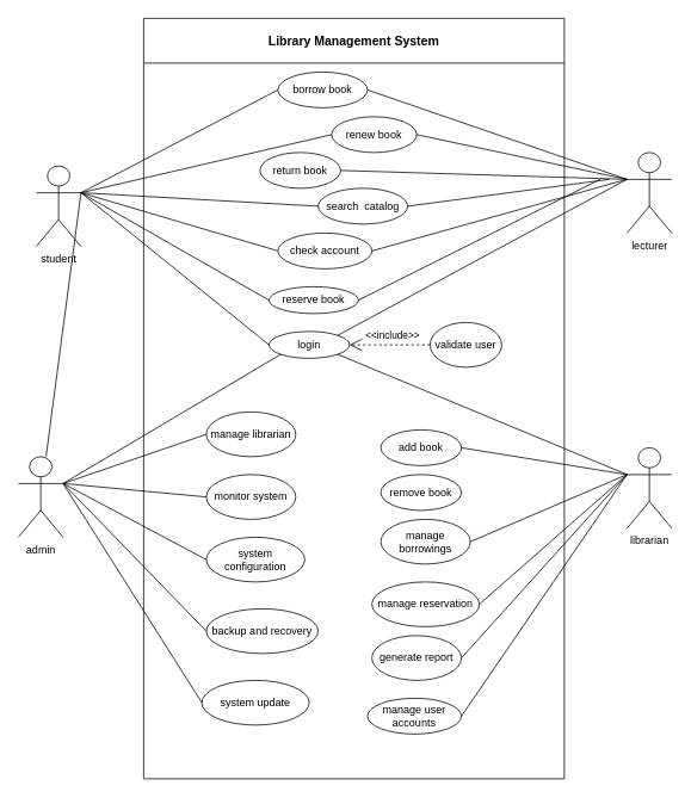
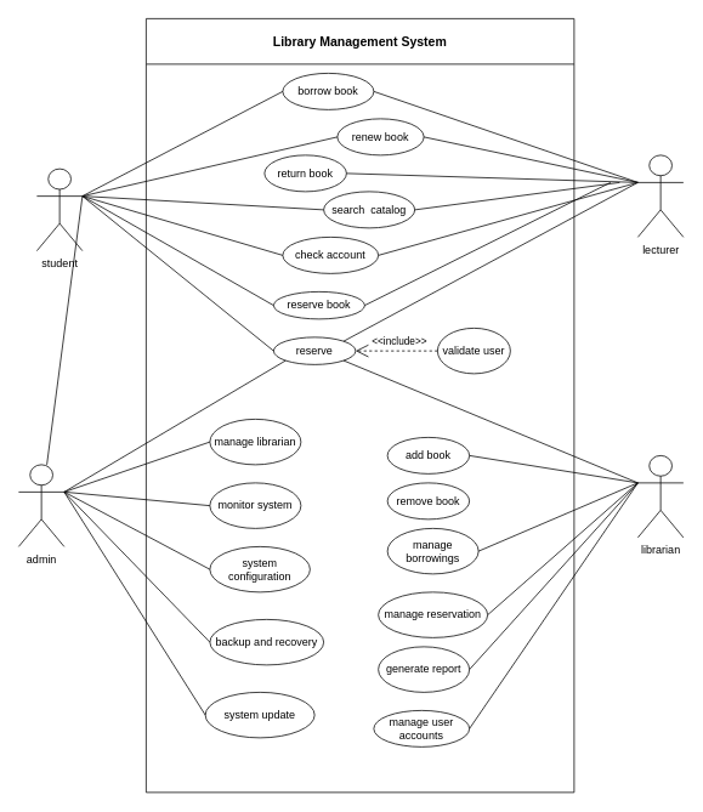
- <mxCell id="14" value="login" style="ellipse;whiteSpace=wrap;html=1;" vertex="1" parent="2"><mxGeometry x="140" y="350" width="90" height="30" as="geometry" /></mxCell>
+ <mxCell id="14" value="reserve" style="ellipse;whiteSpace=wrap;html=1;" vertex="1" parent="2"><mxGeometry x="140" y="350" width="90" height="30" as="geometry" /></mxCell>
